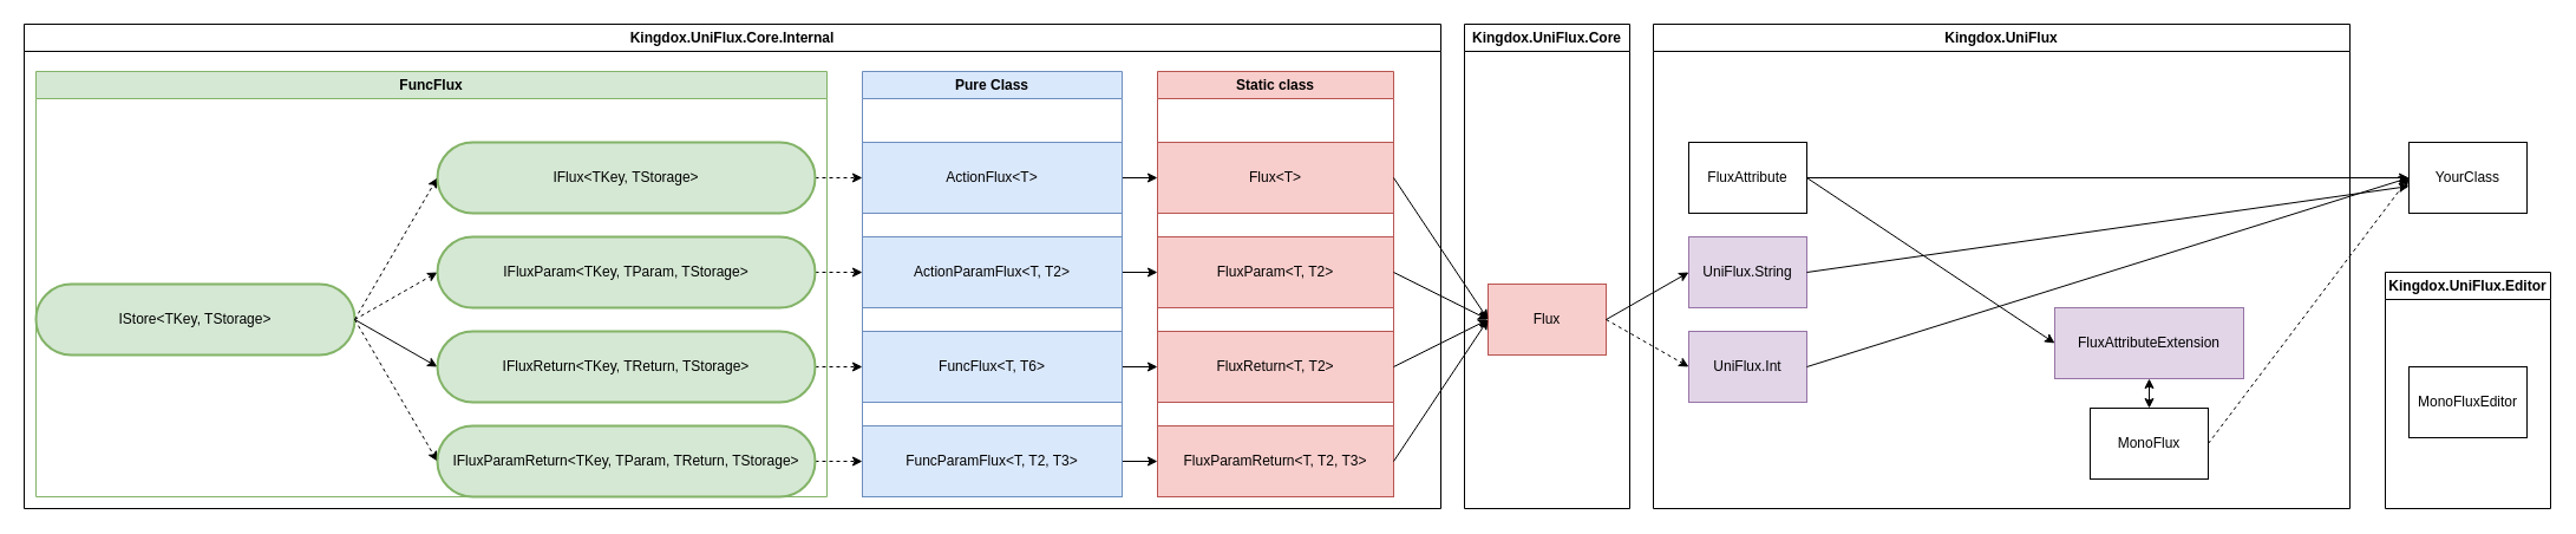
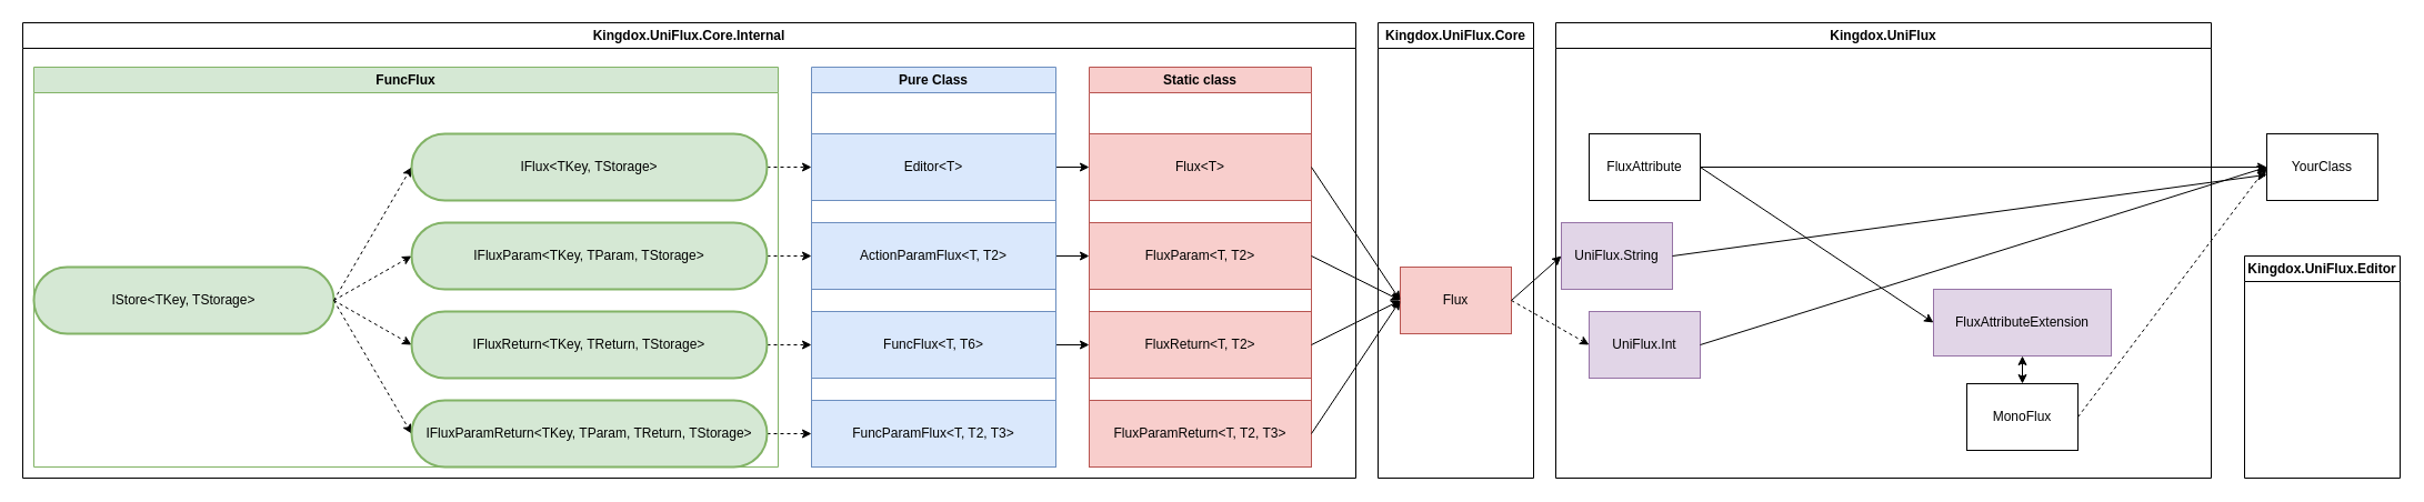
- <mxCell id="7" value="ActionFlux&amp;lt;T&amp;gt;" style="rounded=1;whiteSpace=wrap;html=1;fillColor=#dae8fc;strokeColor=#6c8ebf;glass=0;shadow=0;arcSize=0;" parent="1" vertex="1"><mxGeometry x="730" y="120" width="220" height="60" as="geometry" /></mxCell>
+ <mxCell id="7" value="Editor&amp;lt;T&amp;gt;" style="rounded=1;whiteSpace=wrap;html=1;fillColor=#dae8fc;strokeColor=#6c8ebf;glass=0;shadow=0;arcSize=0;" parent="1" vertex="1"><mxGeometry x="730" y="120" width="220" height="60" as="geometry" /></mxCell>
- <mxCell id="39" value="UniFlux.String" style="rounded=0;whiteSpace=wrap;html=1;fillColor=#e1d5e7;strokeColor=#9673a6;" vertex="1" parent="33"><mxGeometry x="30" y="180" width="100" height="60" as="geometry" /></mxCell>
+ <mxCell id="39" value="UniFlux.String" style="rounded=0;whiteSpace=wrap;html=1;fillColor=#e1d5e7;strokeColor=#9673a6;" vertex="1" parent="33"><mxGeometry x="5" y="180" width="100" height="60" as="geometry" /></mxCell>
- <mxCell id="18" value="" style="edgeStyle=none;orthogonalLoop=1;jettySize=auto;html=1;rounded=0;exitX=1;exitY=0.5;exitDx=0;exitDy=0;entryX=0;entryY=0.5;entryDx=0;entryDy=0;dashed=0;" edge="1" parent="1" source="16" target="24"><mxGeometry width="80" relative="1" as="geometry"><mxPoint x="490" y="490" as="sourcePoint" /><mxPoint x="570" y="490" as="targetPoint" /><Array as="points" /></mxGeometry></mxCell>
+ <mxCell id="18" value="" style="edgeStyle=none;orthogonalLoop=1;jettySize=auto;html=1;rounded=0;exitX=1;exitY=0.5;exitDx=0;exitDy=0;entryX=0;entryY=0.5;entryDx=0;entryDy=0;dashed=1;" edge="1" parent="1" source="16" target="24"><mxGeometry width="80" relative="1" as="geometry"><mxPoint x="490" y="490" as="sourcePoint" /><mxPoint x="570" y="490" as="targetPoint" /><Array as="points" /></mxGeometry></mxCell>
- <mxCell id="48" value="MonoFluxEditor" style="rounded=0;whiteSpace=wrap;html=1;" vertex="1" parent="47"><mxGeometry x="20" y="80" width="100" height="60" as="geometry" /></mxCell>
- <mxCell id="13" value="" style="edgeStyle=none;orthogonalLoop=1;jettySize=auto;html=1;rounded=0;exitX=1;exitY=0.5;exitDx=0;exitDy=0;entryX=0;entryY=0.5;entryDx=0;entryDy=0;" parent="1" source="10" target="29" edge="1"><mxGeometry width="80" relative="1" as="geometry"><mxPoint x="1140" y="430" as="sourcePoint" /><mxPoint x="1220" y="430" as="targetPoint" /><Array as="points" /></mxGeometry></mxCell>
